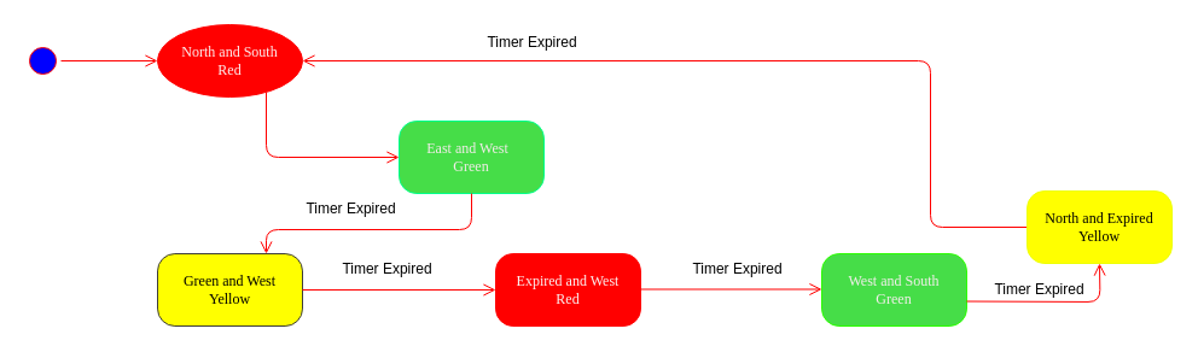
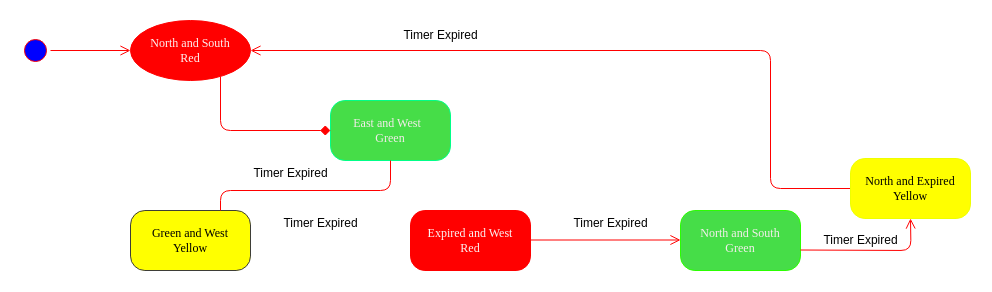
- <mxCell id="10" style="edgeStyle=orthogonalEdgeStyle;html=1;labelBackgroundColor=none;endArrow=open;endSize=8;strokeColor=#ff0000;fontFamily=Verdana;fontSize=12;align=left;entryX=0;entryY=0.5;" edge="1" parent="1" source="4" target="5"><mxGeometry relative="1" as="geometry"><Array as="points"><mxPoint x="220" y="130" /></Array></mxGeometry></mxCell>
+ <mxCell id="10" style="edgeStyle=orthogonalEdgeStyle;html=1;labelBackgroundColor=none;endArrow=diamond;endSize=8;strokeColor=#ff0000;fontFamily=Verdana;fontSize=12;align=left;entryX=0;entryY=0.5;" edge="1" parent="1" source="4" target="5"><mxGeometry relative="1" as="geometry"><Array as="points"><mxPoint x="220" y="130" /></Array></mxGeometry></mxCell>
- <mxCell id="11" style="edgeStyle=orthogonalEdgeStyle;html=1;entryX=0.75;entryY=0;labelBackgroundColor=none;endArrow=open;endSize=8;strokeColor=#ff0000;fontFamily=Verdana;fontSize=12;align=left;exitX=0.5;exitY=1;" edge="1" parent="1" source="5" target="3"><mxGeometry relative="1" as="geometry"><mxPoint x="410" y="200" as="sourcePoint" /><Array as="points"><mxPoint x="390" y="190" /><mxPoint x="220" y="190" /></Array></mxGeometry></mxCell>
+ <mxCell id="11" style="edgeStyle=orthogonalEdgeStyle;html=1;entryX=0.75;entryY=0;labelBackgroundColor=none;endArrow=none;endSize=8;strokeColor=#ff0000;fontFamily=Verdana;fontSize=12;align=left;exitX=0.5;exitY=1;" edge="1" parent="1" source="5" target="3"><mxGeometry relative="1" as="geometry"><mxPoint x="410" y="200" as="sourcePoint" /><Array as="points"><mxPoint x="390" y="190" /><mxPoint x="220" y="190" /></Array></mxGeometry></mxCell>
- <mxCell id="12" style="edgeStyle=orthogonalEdgeStyle;html=1;exitX=1;exitY=0.5;entryX=0;entryY=0.5;labelBackgroundColor=none;endArrow=open;endSize=8;strokeColor=#ff0000;fontFamily=Verdana;fontSize=12;align=left;" edge="1" parent="1" source="3" target="8"><mxGeometry relative="1" as="geometry" /></mxCell>
- <mxCell id="7" value="West and South&lt;br&gt;Green" style="rounded=1;whiteSpace=wrap;html=1;arcSize=24;fillColor=#46dd48;strokeColor=#2bff00;shadow=0;comic=0;labelBackgroundColor=none;fontFamily=Verdana;fontSize=12;fontColor=#f6eeee;align=center;" vertex="1" parent="1"><mxGeometry x="680" y="210" width="120" height="60" as="geometry" /></mxCell>
+ <mxCell id="7" value="North and South&lt;br&gt;Green" style="rounded=1;whiteSpace=wrap;html=1;arcSize=24;fillColor=#46dd48;strokeColor=#2bff00;shadow=0;comic=0;labelBackgroundColor=none;fontFamily=Verdana;fontSize=12;fontColor=#f6eeee;align=center;" vertex="1" parent="1"><mxGeometry x="680" y="210" width="120" height="60" as="geometry" /></mxCell>
